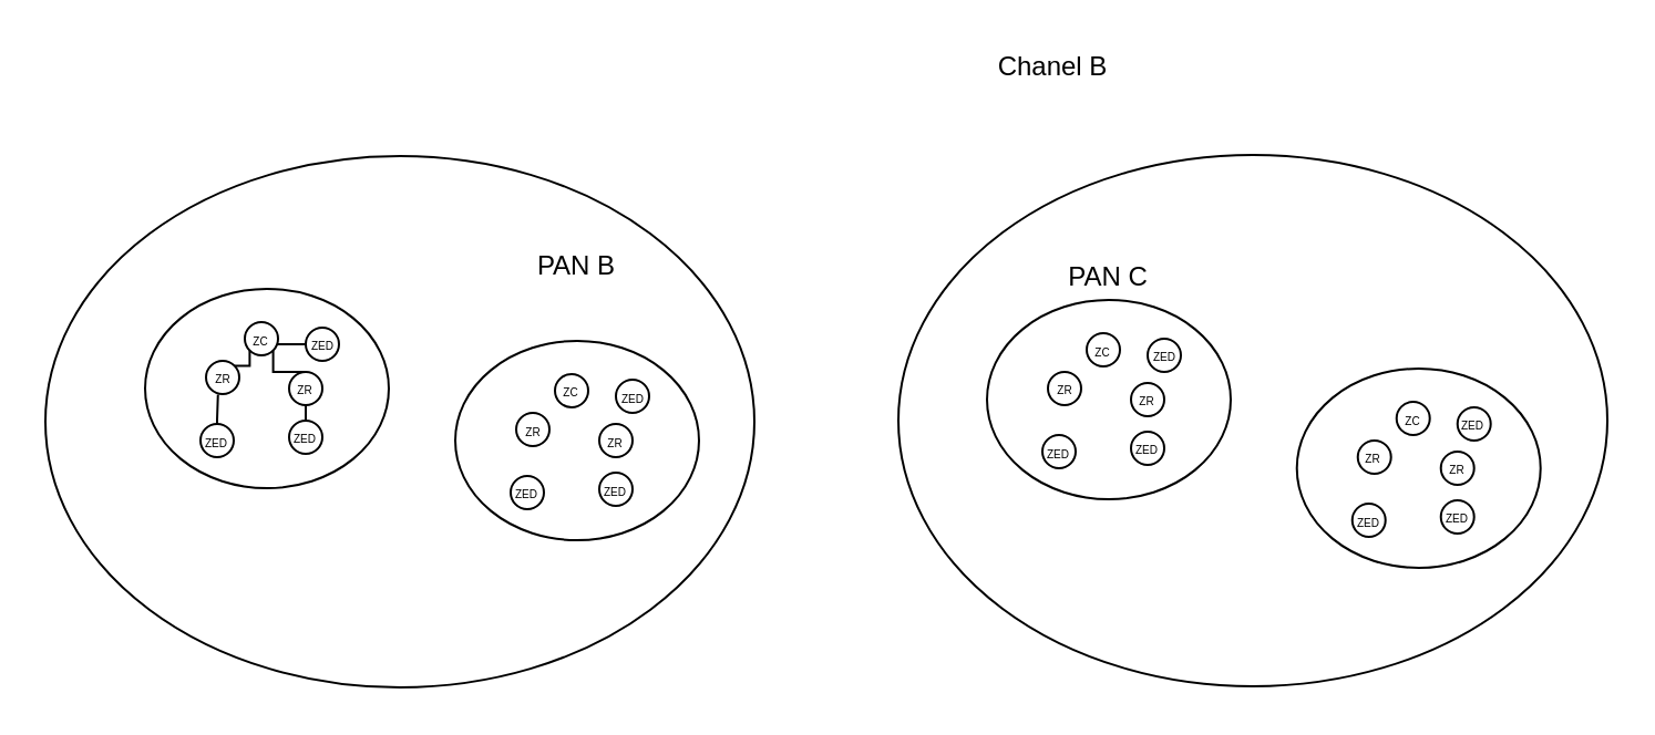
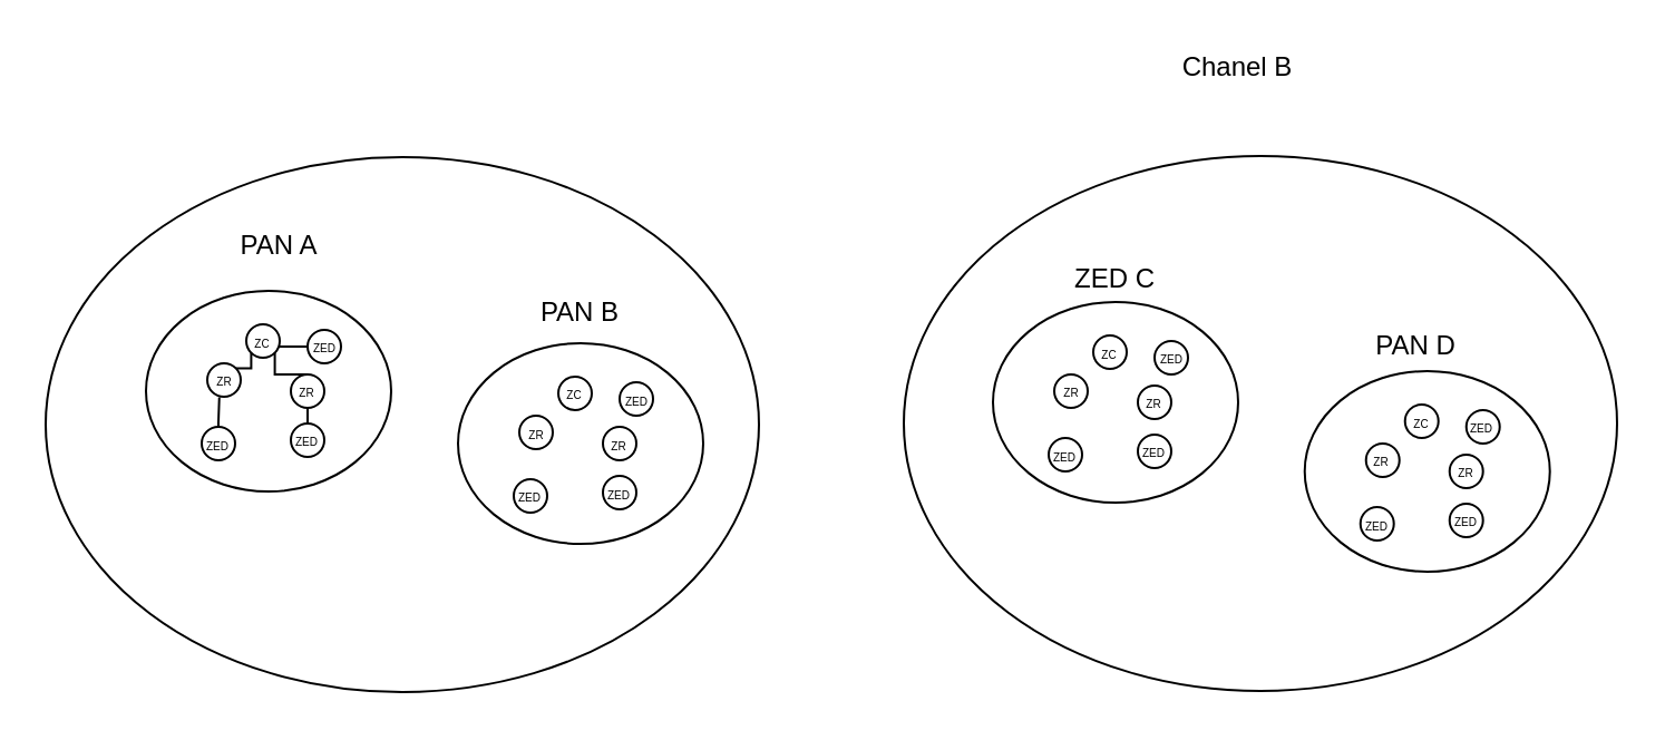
- <mxCell id="4" value="Chanel B" style="text;html=1;strokeColor=none;fillColor=none;align=center;verticalAlign=middle;whiteSpace=wrap;rounded=0;" vertex="1" parent="1"><mxGeometry x="445" y="20" width="60" height="20" as="geometry" /></mxCell>
+ <mxCell id="4" value="Chanel B" style="text;html=1;strokeColor=none;fillColor=none;align=center;verticalAlign=middle;whiteSpace=wrap;rounded=0;" vertex="1" parent="1"><mxGeometry width="60" height="20" as="geometry" x="525" y="20" /></mxCell>
+ <mxCell id="6" value="PAN A" style="text;html=1;strokeColor=none;fillColor=none;align=center;verticalAlign=middle;whiteSpace=wrap;rounded=0;" vertex="1" parent="1"><mxGeometry x="105" y="100" width="40" height="20" as="geometry" /></mxCell>
- <mxCell id="7" value="PAN B" style="text;html=1;strokeColor=none;fillColor=none;align=center;verticalAlign=middle;whiteSpace=wrap;rounded=0;" vertex="1" parent="1"><mxGeometry x="240" y="110" width="40" height="20" as="geometry" /></mxCell>
+ <mxCell id="7" value="PAN B" style="text;html=1;strokeColor=none;fillColor=none;align=center;verticalAlign=middle;whiteSpace=wrap;rounded=0;" vertex="1" parent="1"><mxGeometry x="240" y="130" width="40" height="20" as="geometry" /></mxCell>
- <mxCell id="8" value="PAN C" style="text;html=1;strokeColor=none;fillColor=none;align=center;verticalAlign=middle;whiteSpace=wrap;rounded=0;" vertex="1" parent="1"><mxGeometry x="480" y="115" width="40" height="20" as="geometry" /></mxCell>
+ <mxCell id="8" value="ZED C" style="text;html=1;strokeColor=none;fillColor=none;align=center;verticalAlign=middle;whiteSpace=wrap;rounded=0;" vertex="1" parent="1"><mxGeometry x="480" y="115" width="40" height="20" as="geometry" /></mxCell>
+ <mxCell id="9" value="PAN D" style="text;html=1;strokeColor=none;fillColor=none;align=center;verticalAlign=middle;whiteSpace=wrap;rounded=0;" vertex="1" parent="1"><mxGeometry x="615" y="145" width="40" height="20" as="geometry" /></mxCell>
